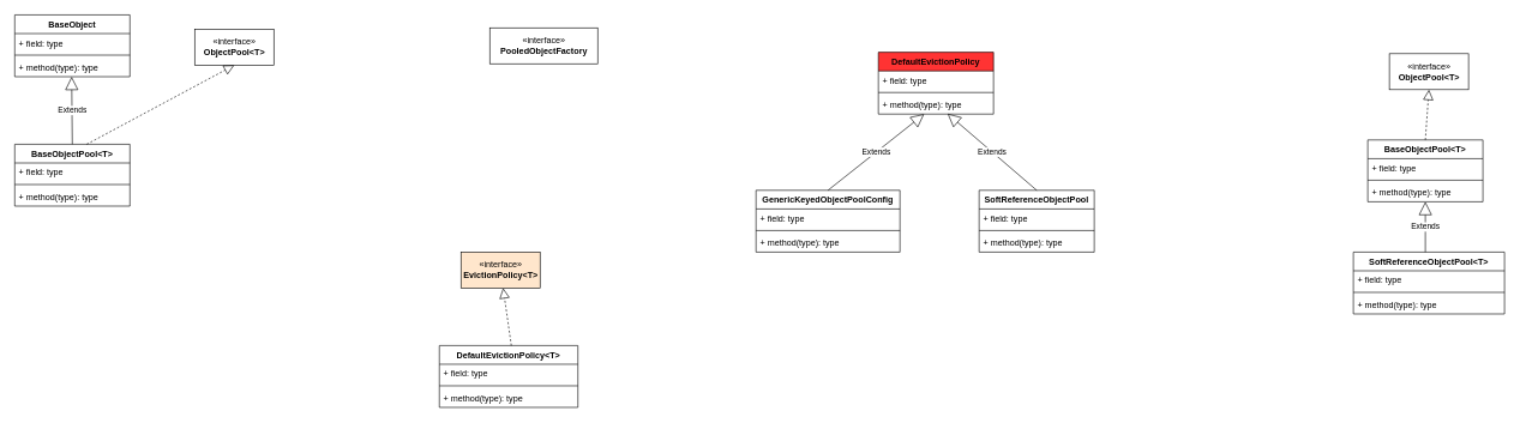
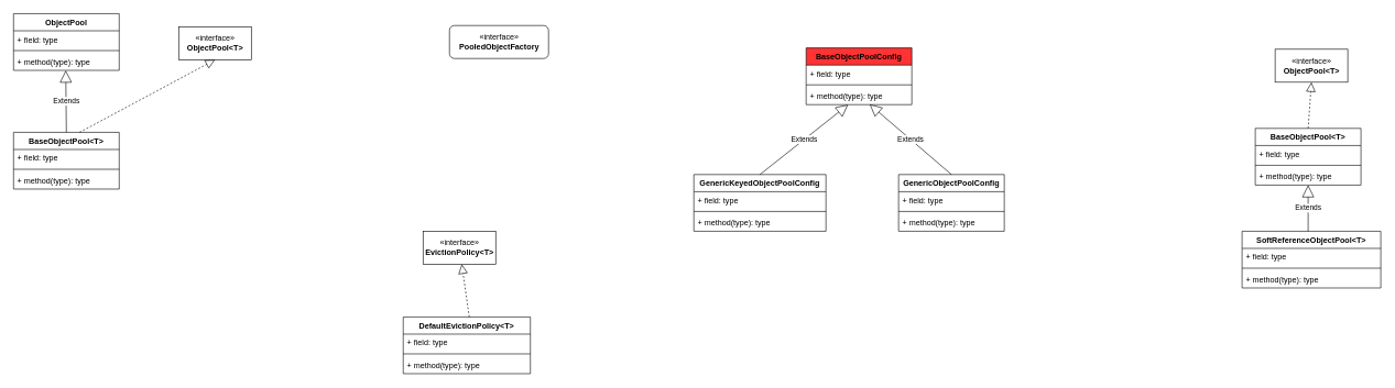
- <mxCell id="3" value="BaseObject" style="swimlane;fontStyle=1;align=center;verticalAlign=top;childLayout=stackLayout;horizontal=1;startSize=26;horizontalStack=0;resizeParent=1;resizeParentMax=0;resizeLast=0;collapsible=1;marginBottom=0;" parent="1" vertex="1"><mxGeometry x="20" y="20" width="160" height="86" as="geometry" /></mxCell>
+ <mxCell id="3" value="ObjectPool" style="swimlane;fontStyle=1;align=center;verticalAlign=top;childLayout=stackLayout;horizontal=1;startSize=26;horizontalStack=0;resizeParent=1;resizeParentMax=0;resizeLast=0;collapsible=1;marginBottom=0;" parent="1" vertex="1"><mxGeometry x="20" y="20" width="160" height="86" as="geometry" /></mxCell>
- <mxCell id="13" value="«interface»&lt;br&gt;&lt;b&gt;PooledObjectFactory&lt;/b&gt;" style="html=1;" parent="1" vertex="1"><mxGeometry x="680" y="38" width="150" height="50" as="geometry" /></mxCell>
+ <mxCell id="13" value="«interface»&lt;br&gt;&lt;b&gt;PooledObjectFactory&lt;/b&gt;" style="html=1;rounded=1;" parent="1" vertex="1"><mxGeometry x="680" y="38" width="150" height="50" as="geometry" /></mxCell>
- <mxCell id="20" value="DefaultEvictionPolicy" style="swimlane;fontStyle=1;align=center;verticalAlign=top;childLayout=stackLayout;horizontal=1;startSize=26;horizontalStack=0;resizeParent=1;resizeParentMax=0;resizeLast=0;collapsible=1;marginBottom=0;fillColor=#FF3333;" vertex="1" parent="1"><mxGeometry x="1220" y="72" width="160" height="86" as="geometry" /></mxCell>
+ <mxCell id="20" value="BaseObjectPoolConfig" style="swimlane;fontStyle=1;align=center;verticalAlign=top;childLayout=stackLayout;horizontal=1;startSize=26;horizontalStack=0;resizeParent=1;resizeParentMax=0;resizeLast=0;collapsible=1;marginBottom=0;fillColor=#FF3333;" vertex="1" parent="1"><mxGeometry x="1220" y="72" width="160" height="86" as="geometry" /></mxCell>
- <mxCell id="29" value="SoftReferenceObjectPool" style="swimlane;fontStyle=1;align=center;verticalAlign=top;childLayout=stackLayout;horizontal=1;startSize=26;horizontalStack=0;resizeParent=1;resizeParentMax=0;resizeLast=0;collapsible=1;marginBottom=0;fillColor=#FFFFFF;" vertex="1" parent="1"><mxGeometry x="1360" y="264" width="160" height="86" as="geometry" /></mxCell>
+ <mxCell id="29" value="GenericObjectPoolConfig" style="swimlane;fontStyle=1;align=center;verticalAlign=top;childLayout=stackLayout;horizontal=1;startSize=26;horizontalStack=0;resizeParent=1;resizeParentMax=0;resizeLast=0;collapsible=1;marginBottom=0;fillColor=#FFFFFF;" vertex="1" parent="1"><mxGeometry x="1360" y="264" width="160" height="86" as="geometry" /></mxCell>
- <mxCell id="14" value="«interface»&lt;br&gt;&lt;b&gt;EvictionPolicy&amp;lt;T&amp;gt;&lt;/b&gt;" style="html=1;fillColor=#ffe6cc;" parent="1" vertex="1"><mxGeometry x="640" y="350" width="110" height="50" as="geometry" /></mxCell>
+ <mxCell id="14" value="«interface»&lt;br&gt;&lt;b&gt;EvictionPolicy&amp;lt;T&amp;gt;&lt;/b&gt;" style="html=1;" parent="1" vertex="1"><mxGeometry x="640" y="350" width="110" height="50" as="geometry" /></mxCell>
